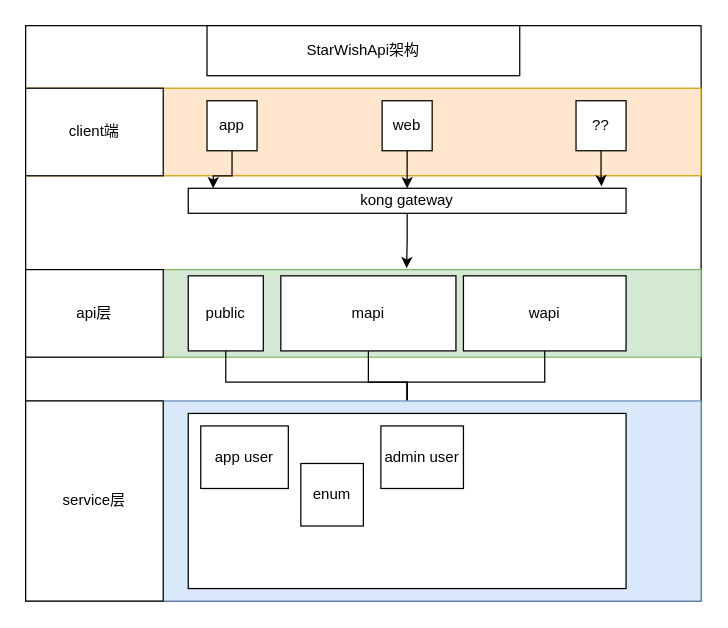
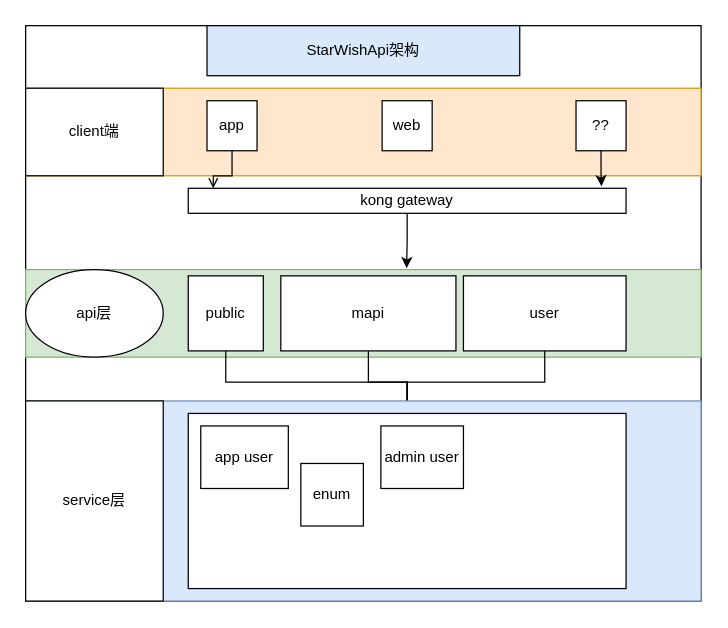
- <mxCell id="23" value="StarWishApi架构" style="rounded=0;whiteSpace=wrap;html=1;" vertex="1" parent="1"><mxGeometry x="165" y="20" width="250" height="40" as="geometry" /></mxCell>
+ <mxCell id="23" value="StarWishApi架构" style="rounded=0;whiteSpace=wrap;html=1;fillColor=#dae8fc;" vertex="1" parent="1"><mxGeometry x="165" y="20" width="250" height="40" as="geometry" /></mxCell>
- <mxCell id="6" style="edgeStyle=orthogonalEdgeStyle;rounded=0;orthogonalLoop=1;jettySize=auto;html=1;entryX=0.5;entryY=0;entryDx=0;entryDy=0;" parent="1" source="7" target="3" edge="1"><mxGeometry relative="1" as="geometry" /></mxCell>
- <mxCell id="14" style="edgeStyle=orthogonalEdgeStyle;rounded=0;orthogonalLoop=1;jettySize=auto;html=1;entryX=0.057;entryY=0;entryDx=0;entryDy=0;entryPerimeter=0;" parent="1" source="5" target="3" edge="1"><mxGeometry relative="1" as="geometry" /></mxCell>
+ <mxCell id="14" style="edgeStyle=orthogonalEdgeStyle;rounded=0;orthogonalLoop=1;jettySize=auto;html=1;entryX=0.057;entryY=0;entryDx=0;entryDy=0;entryPerimeter=0;endArrow=open;" parent="1" source="5" target="3" edge="1"><mxGeometry relative="1" as="geometry" /></mxCell>
- <mxCell id="25" value="api层" style="rounded=0;whiteSpace=wrap;html=1;" vertex="1" parent="1"><mxGeometry x="20" y="215" width="110" height="70" as="geometry" /></mxCell>
+ <mxCell id="25" value="api层" style="ellipse;whiteSpace=wrap;html=1;" vertex="1" parent="1"><mxGeometry x="20" y="215" width="110" height="70" as="geometry" /></mxCell>
- <mxCell id="17" value="wapi" style="rounded=0;whiteSpace=wrap;html=1;" parent="1" vertex="1"><mxGeometry x="370" y="220" width="130" height="60" as="geometry" /></mxCell>
+ <mxCell id="17" value="user" style="rounded=0;whiteSpace=wrap;html=1;" parent="1" vertex="1"><mxGeometry x="370" y="220" width="130" height="60" as="geometry" /></mxCell>
